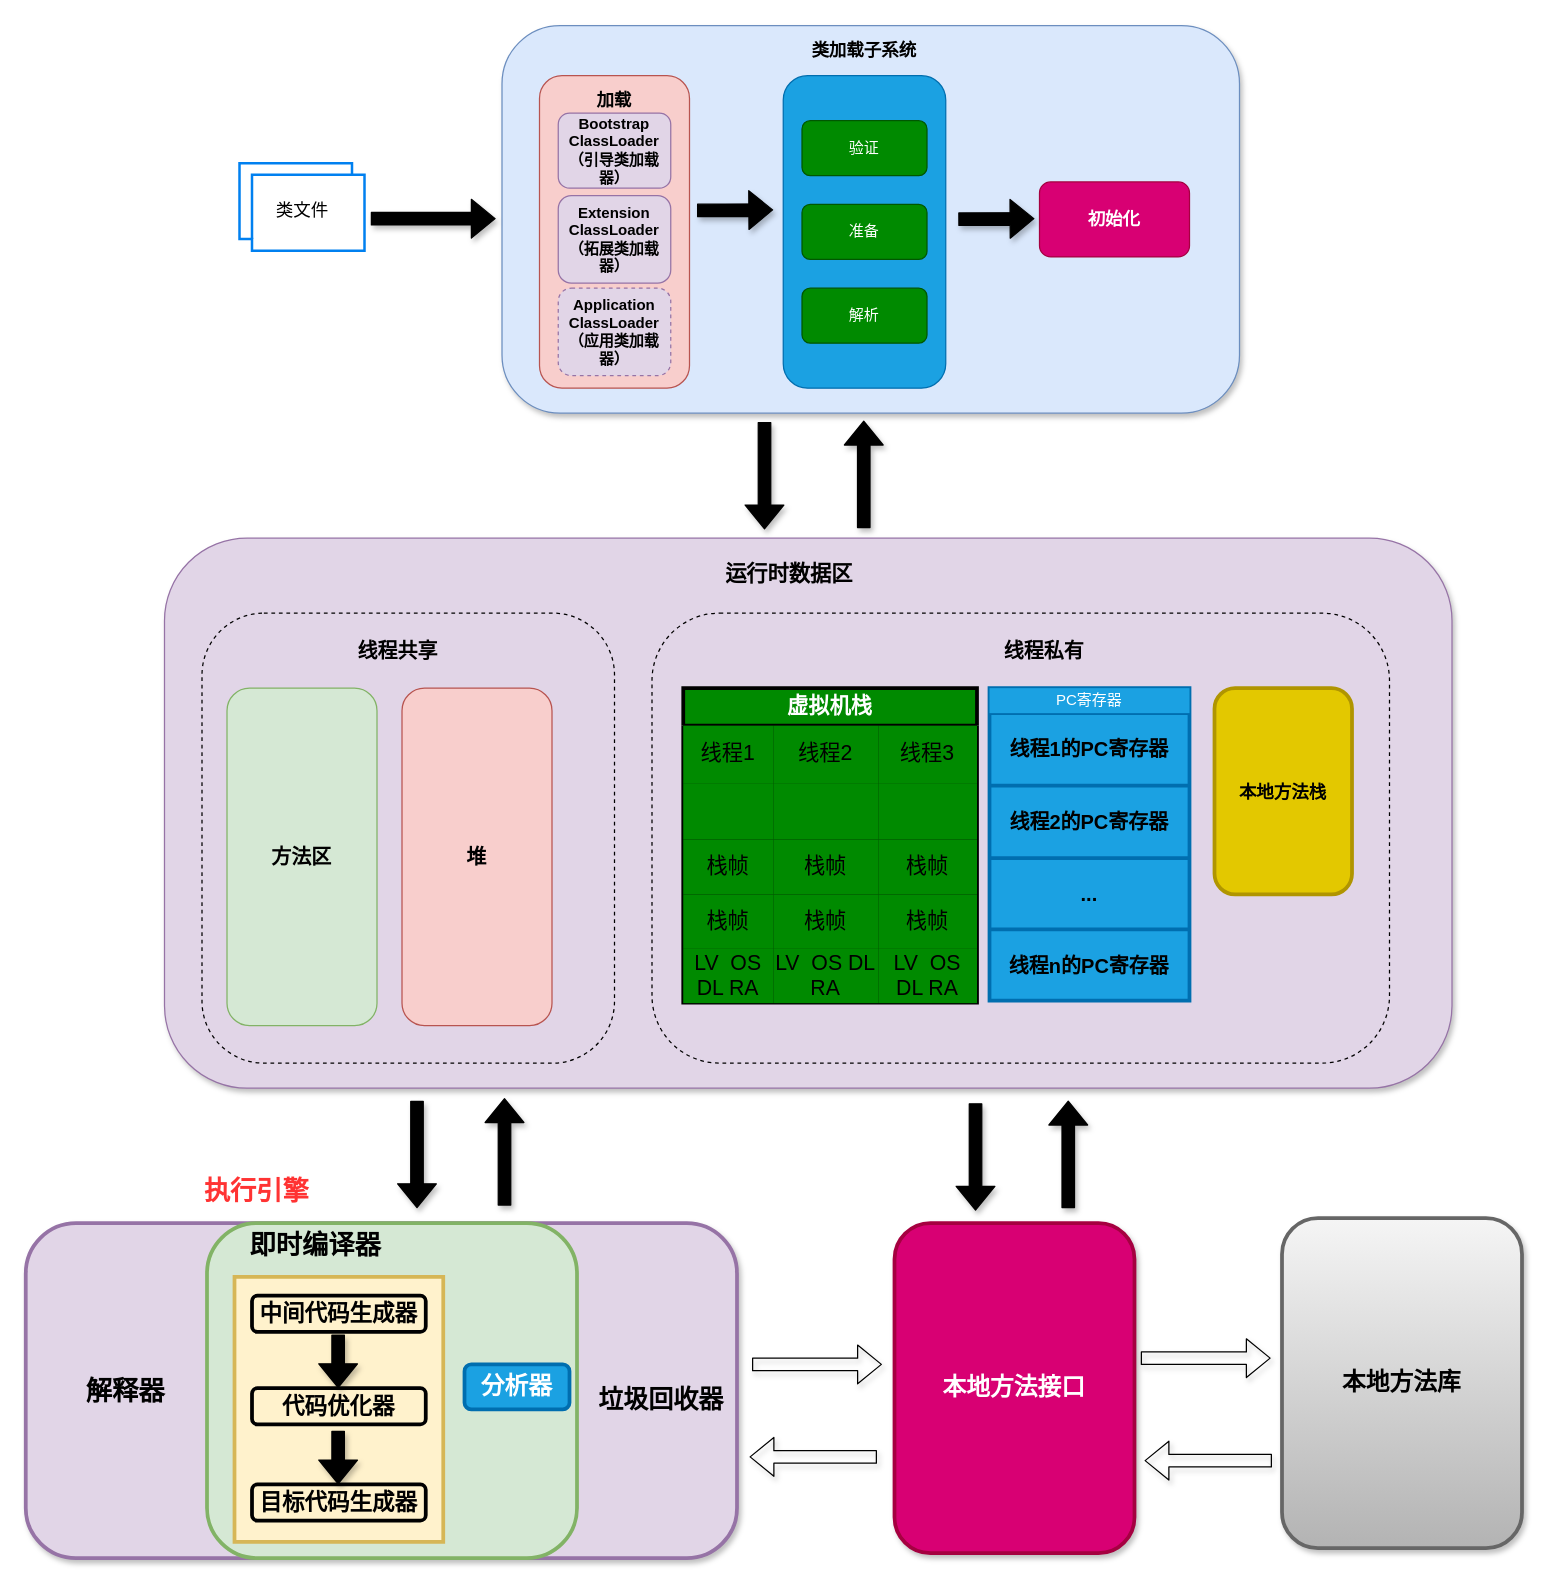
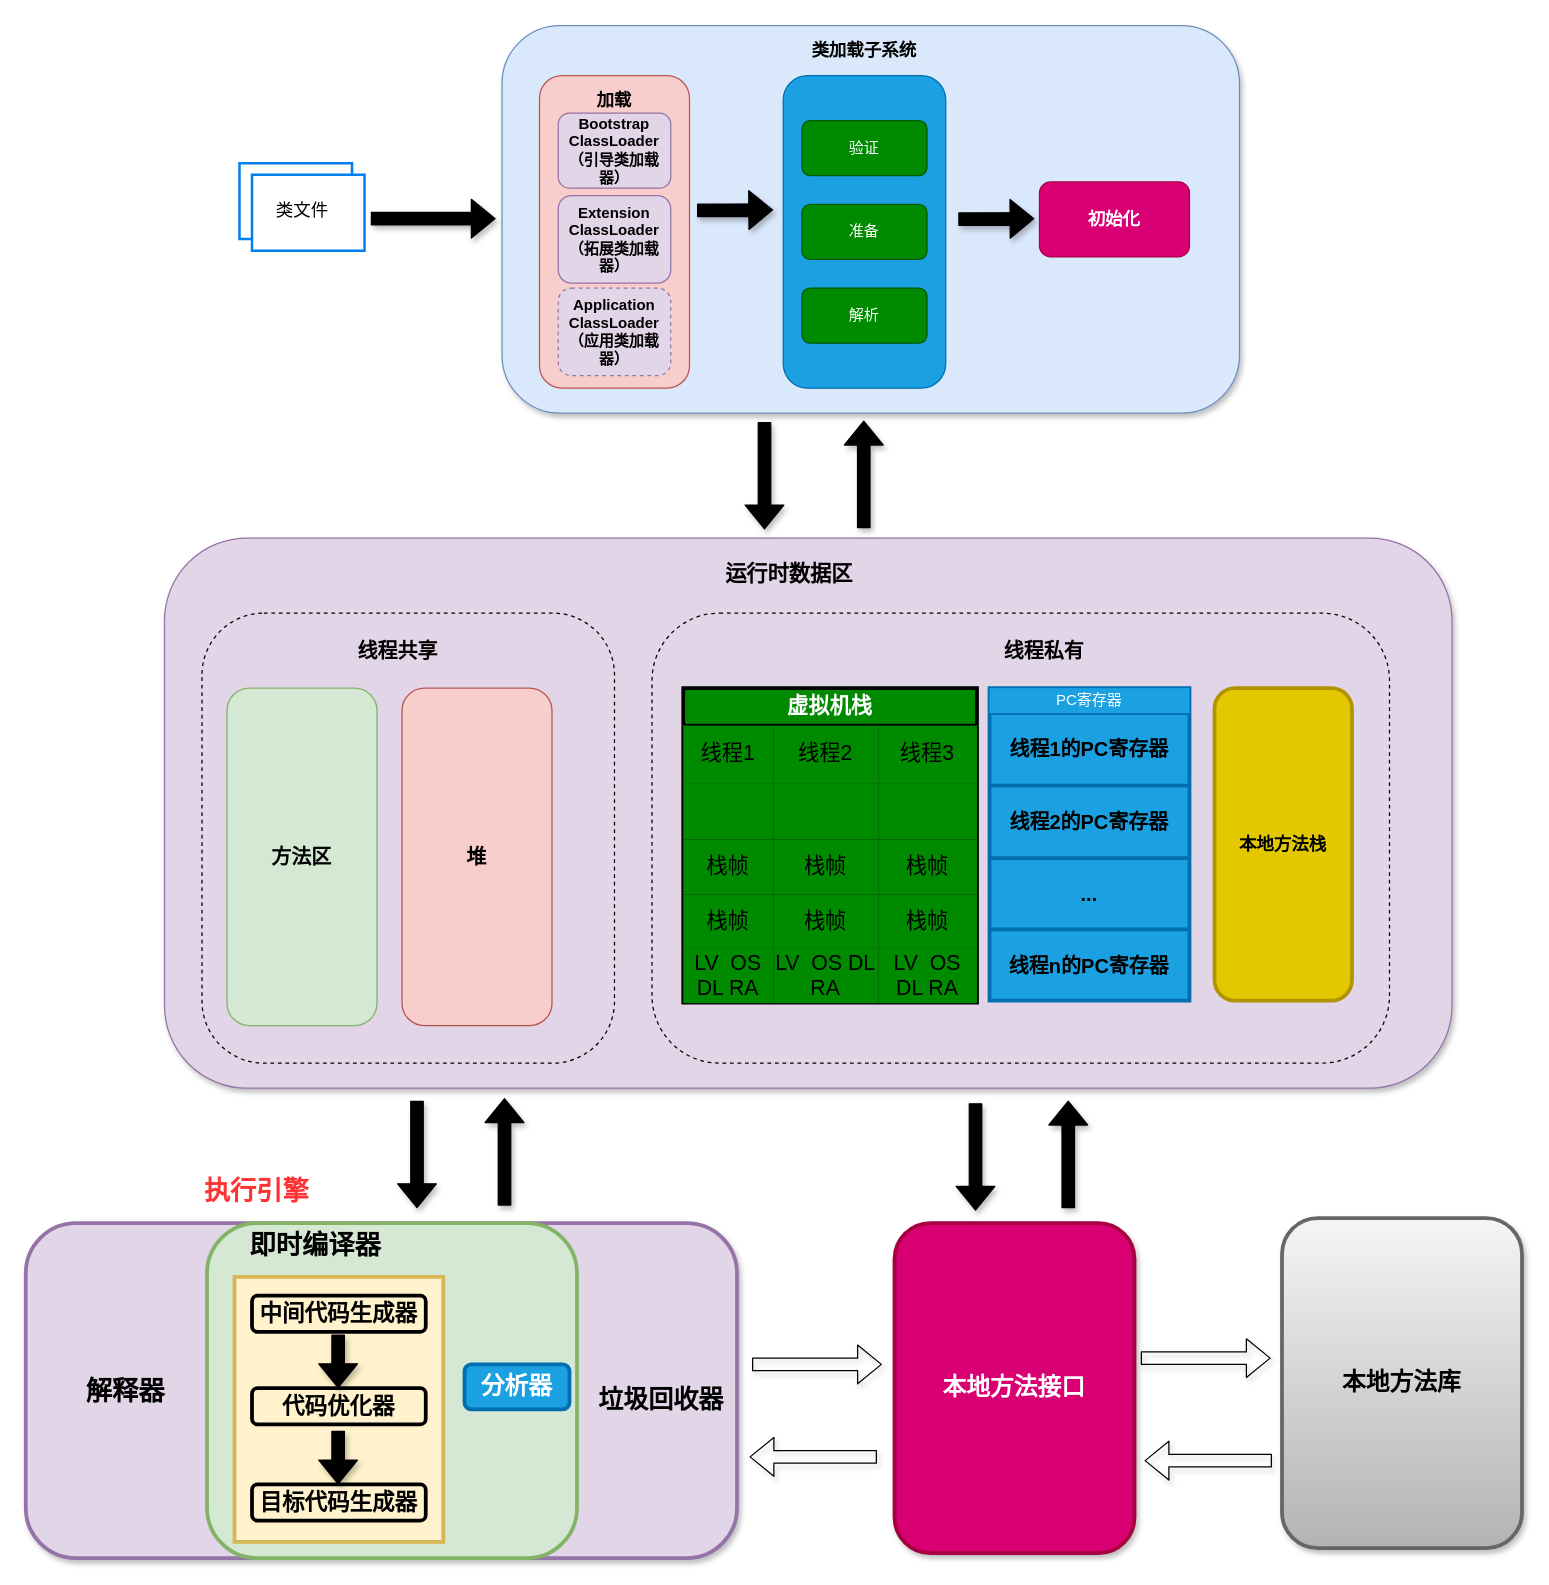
- <mxCell id="55" value="&lt;font style=&quot;font-size: 14px&quot; color=&quot;#000000&quot;&gt;&lt;b&gt;本地方法栈&lt;/b&gt;&lt;/font&gt;" style="rounded=1;whiteSpace=wrap;html=1;strokeColor=#B09500;strokeWidth=3;fillColor=#e3c800;fontColor=#ffffff;" vertex="1" parent="1"><mxGeometry x="971" y="550" width="110" height="165" as="geometry" /></mxCell>
+ <mxCell id="55" value="&lt;font style=&quot;font-size: 14px&quot; color=&quot;#000000&quot;&gt;&lt;b&gt;本地方法栈&lt;/b&gt;&lt;/font&gt;" style="rounded=1;whiteSpace=wrap;html=1;strokeColor=#B09500;strokeWidth=3;fillColor=#e3c800;fontColor=#ffffff;" vertex="1" parent="1"><mxGeometry x="971" y="550" width="110" height="250" as="geometry" /></mxCell>
